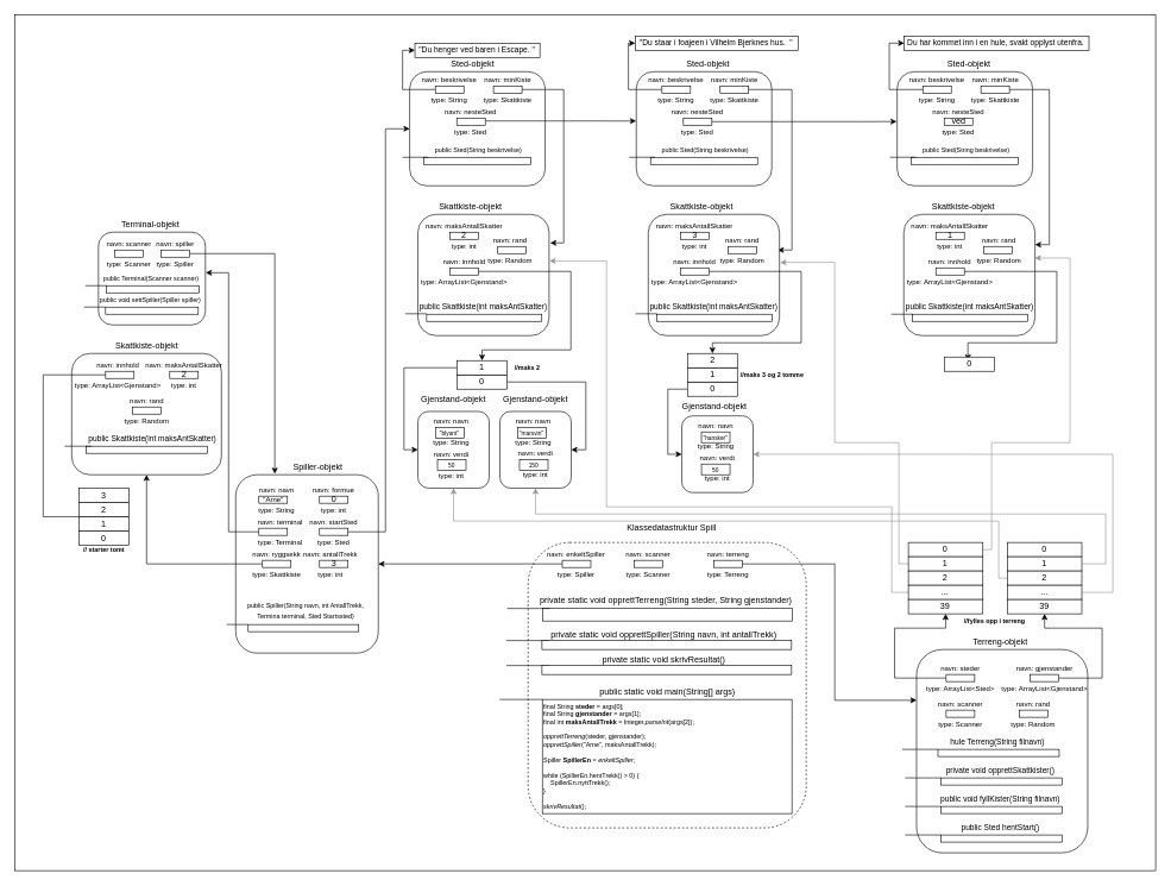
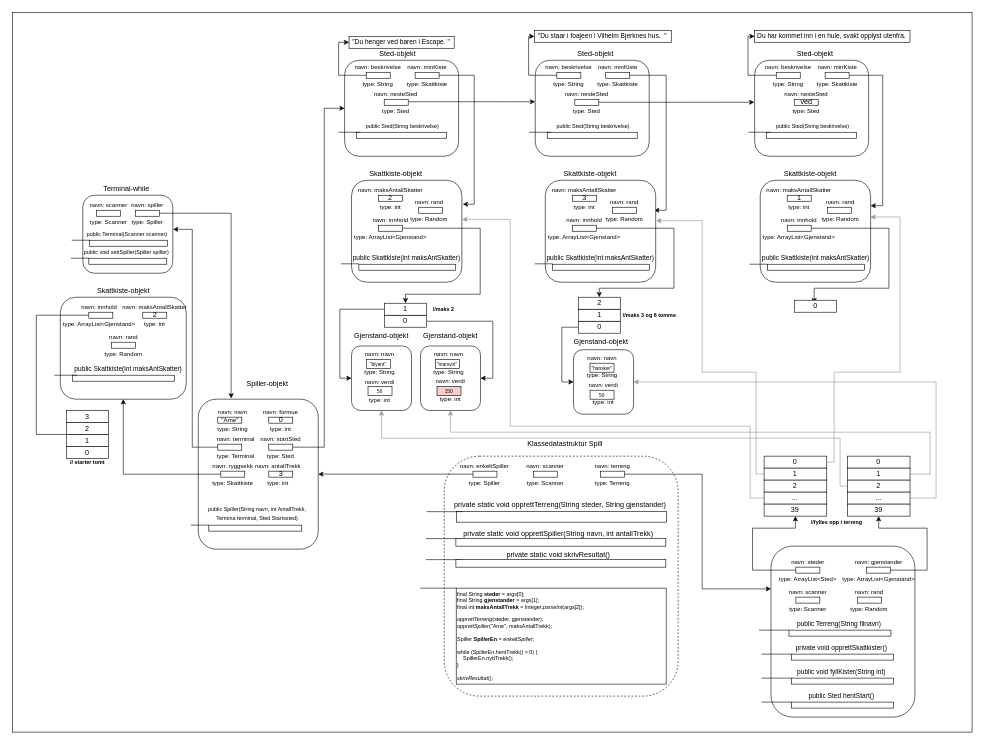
- <mxCell id="149" value="&lt;div style=&quot;font-size: 11px&quot;&gt;&lt;font style=&quot;font-size: 11px&quot;&gt;Du har kommet inn i en hule, svakt opplyst utenfra.&amp;nbsp;&lt;/font&gt;&lt;/div&gt;" style="rounded=0;whiteSpace=wrap;html=1;align=center;" parent="1" vertex="1"><mxGeometry x="1267.52" y="50" width="259" height="20" as="geometry" /></mxCell>
+ <mxCell id="149" value="&lt;div style=&quot;font-size: 11px&quot;&gt;&lt;font style=&quot;font-size: 11px&quot;&gt;Du har kommet inn i en hule, svakt opplyst utenfra.&amp;nbsp;&lt;/font&gt;&lt;/div&gt;" style="rounded=0;whiteSpace=wrap;html=1;align=center;" parent="1" vertex="1"><mxGeometry x="1257.52" y="50" width="259" height="20" as="geometry" /></mxCell>
- <mxCell id="111" value="Terminal-objekt" style="text;html=1;align=center;verticalAlign=middle;resizable=0;points=[];autosize=1;" parent="1" vertex="1"><mxGeometry x="160.47" y="305" width="100" height="20" as="geometry" /></mxCell>
+ <mxCell id="111" value="Terminal-while" style="text;html=1;align=center;verticalAlign=middle;resizable=0;points=[];autosize=1;" parent="1" vertex="1"><mxGeometry x="160.47" y="305" width="100" height="20" as="geometry" /></mxCell>
- <mxCell id="177" value="&lt;b&gt;&lt;font style=&quot;font-size: 9px&quot;&gt;//maks 3 og 2 tomme&lt;/font&gt;&lt;/b&gt;" style="text;html=1;align=center;verticalAlign=middle;resizable=0;points=[];autosize=1;" parent="1" vertex="1"><mxGeometry x="1031.75" y="515" width="100" height="20" as="geometry" /></mxCell>
+ <mxCell id="177" value="&lt;b&gt;&lt;font style=&quot;font-size: 9px&quot;&gt;//maks 3 og 6 tomme&lt;/font&gt;&lt;/b&gt;" style="text;html=1;align=center;verticalAlign=middle;resizable=0;points=[];autosize=1;" parent="1" vertex="1"><mxGeometry x="1031.75" y="515" width="100" height="20" as="geometry" /></mxCell>
- <mxCell id="85" value="&lt;font style=&quot;font-size: 8px&quot;&gt;150&lt;/font&gt;" style="rounded=0;whiteSpace=wrap;html=1;" parent="1" vertex="1"><mxGeometry x="727.97" y="643.75" width="40" height="15" as="geometry" /></mxCell>
+ <mxCell id="85" value="&lt;font style=&quot;font-size: 8px&quot;&gt;150&lt;/font&gt;" style="rounded=0;whiteSpace=wrap;html=1;fillColor=#f8cecc;" parent="1" vertex="1"><mxGeometry x="727.97" y="643.75" width="40" height="15" as="geometry" /></mxCell>
- <mxCell id="15" value="Spiller-objekt" style="text;html=1;align=center;verticalAlign=middle;resizable=0;points=[];autosize=1;" parent="1" vertex="1"><mxGeometry x="405" y="644.97" width="80" height="20" as="geometry" /></mxCell>
+ <mxCell id="15" value="Spiller-objekt" style="text;html=1;align=center;verticalAlign=middle;resizable=0;points=[];autosize=1;" parent="1" vertex="1"><mxGeometry x="405" y="629.97" width="80" height="20" as="geometry" /></mxCell>
- <mxCell id="217" value="Terreng-objekt" style="text;html=1;align=center;verticalAlign=middle;resizable=0;points=[];autosize=1;" vertex="1" parent="1"><mxGeometry x="1357.26" y="889.97" width="90" height="20" as="geometry" /></mxCell>
- <mxCell id="14" value="public static void main(String[] args)" style="text;html=1;align=center;verticalAlign=middle;resizable=0;points=[];autosize=1;" parent="1" vertex="1"><mxGeometry x="830.47" y="960" width="210" height="20" as="geometry" /></mxCell>
- <mxCell id="123" value="&lt;font style=&quot;font-size: 11px&quot;&gt;hule Terreng(String filnavn)&lt;/font&gt;" style="text;html=1;align=center;verticalAlign=middle;resizable=0;points=[];autosize=1;" parent="1" vertex="1"><mxGeometry x="1318.26" y="1029.97" width="160" height="20" as="geometry" /></mxCell>
+ <mxCell id="123" value="&lt;font style=&quot;font-size: 11px&quot;&gt;public Terreng(String filnavn)&lt;/font&gt;" style="text;html=1;align=center;verticalAlign=middle;resizable=0;points=[];autosize=1;" parent="1" vertex="1"><mxGeometry x="1318.26" y="1029.97" width="160" height="20" as="geometry" /></mxCell>
- <mxCell id="129" value="&lt;span style=&quot;font-size: 11px&quot;&gt;public void fyllKister(String filnavn)&lt;/span&gt;" style="text;html=1;align=center;verticalAlign=middle;resizable=0;points=[];autosize=1;" parent="1" vertex="1"><mxGeometry x="1312.26" y="1109.97" width="180" height="20" as="geometry" /></mxCell>
+ <mxCell id="129" value="&lt;span style=&quot;font-size: 11px&quot;&gt;public void fyllKister(String int)&lt;/span&gt;" style="text;html=1;align=center;verticalAlign=middle;resizable=0;points=[];autosize=1;" parent="1" vertex="1"><mxGeometry x="1312.26" y="1109.97" width="180" height="20" as="geometry" /></mxCell>
